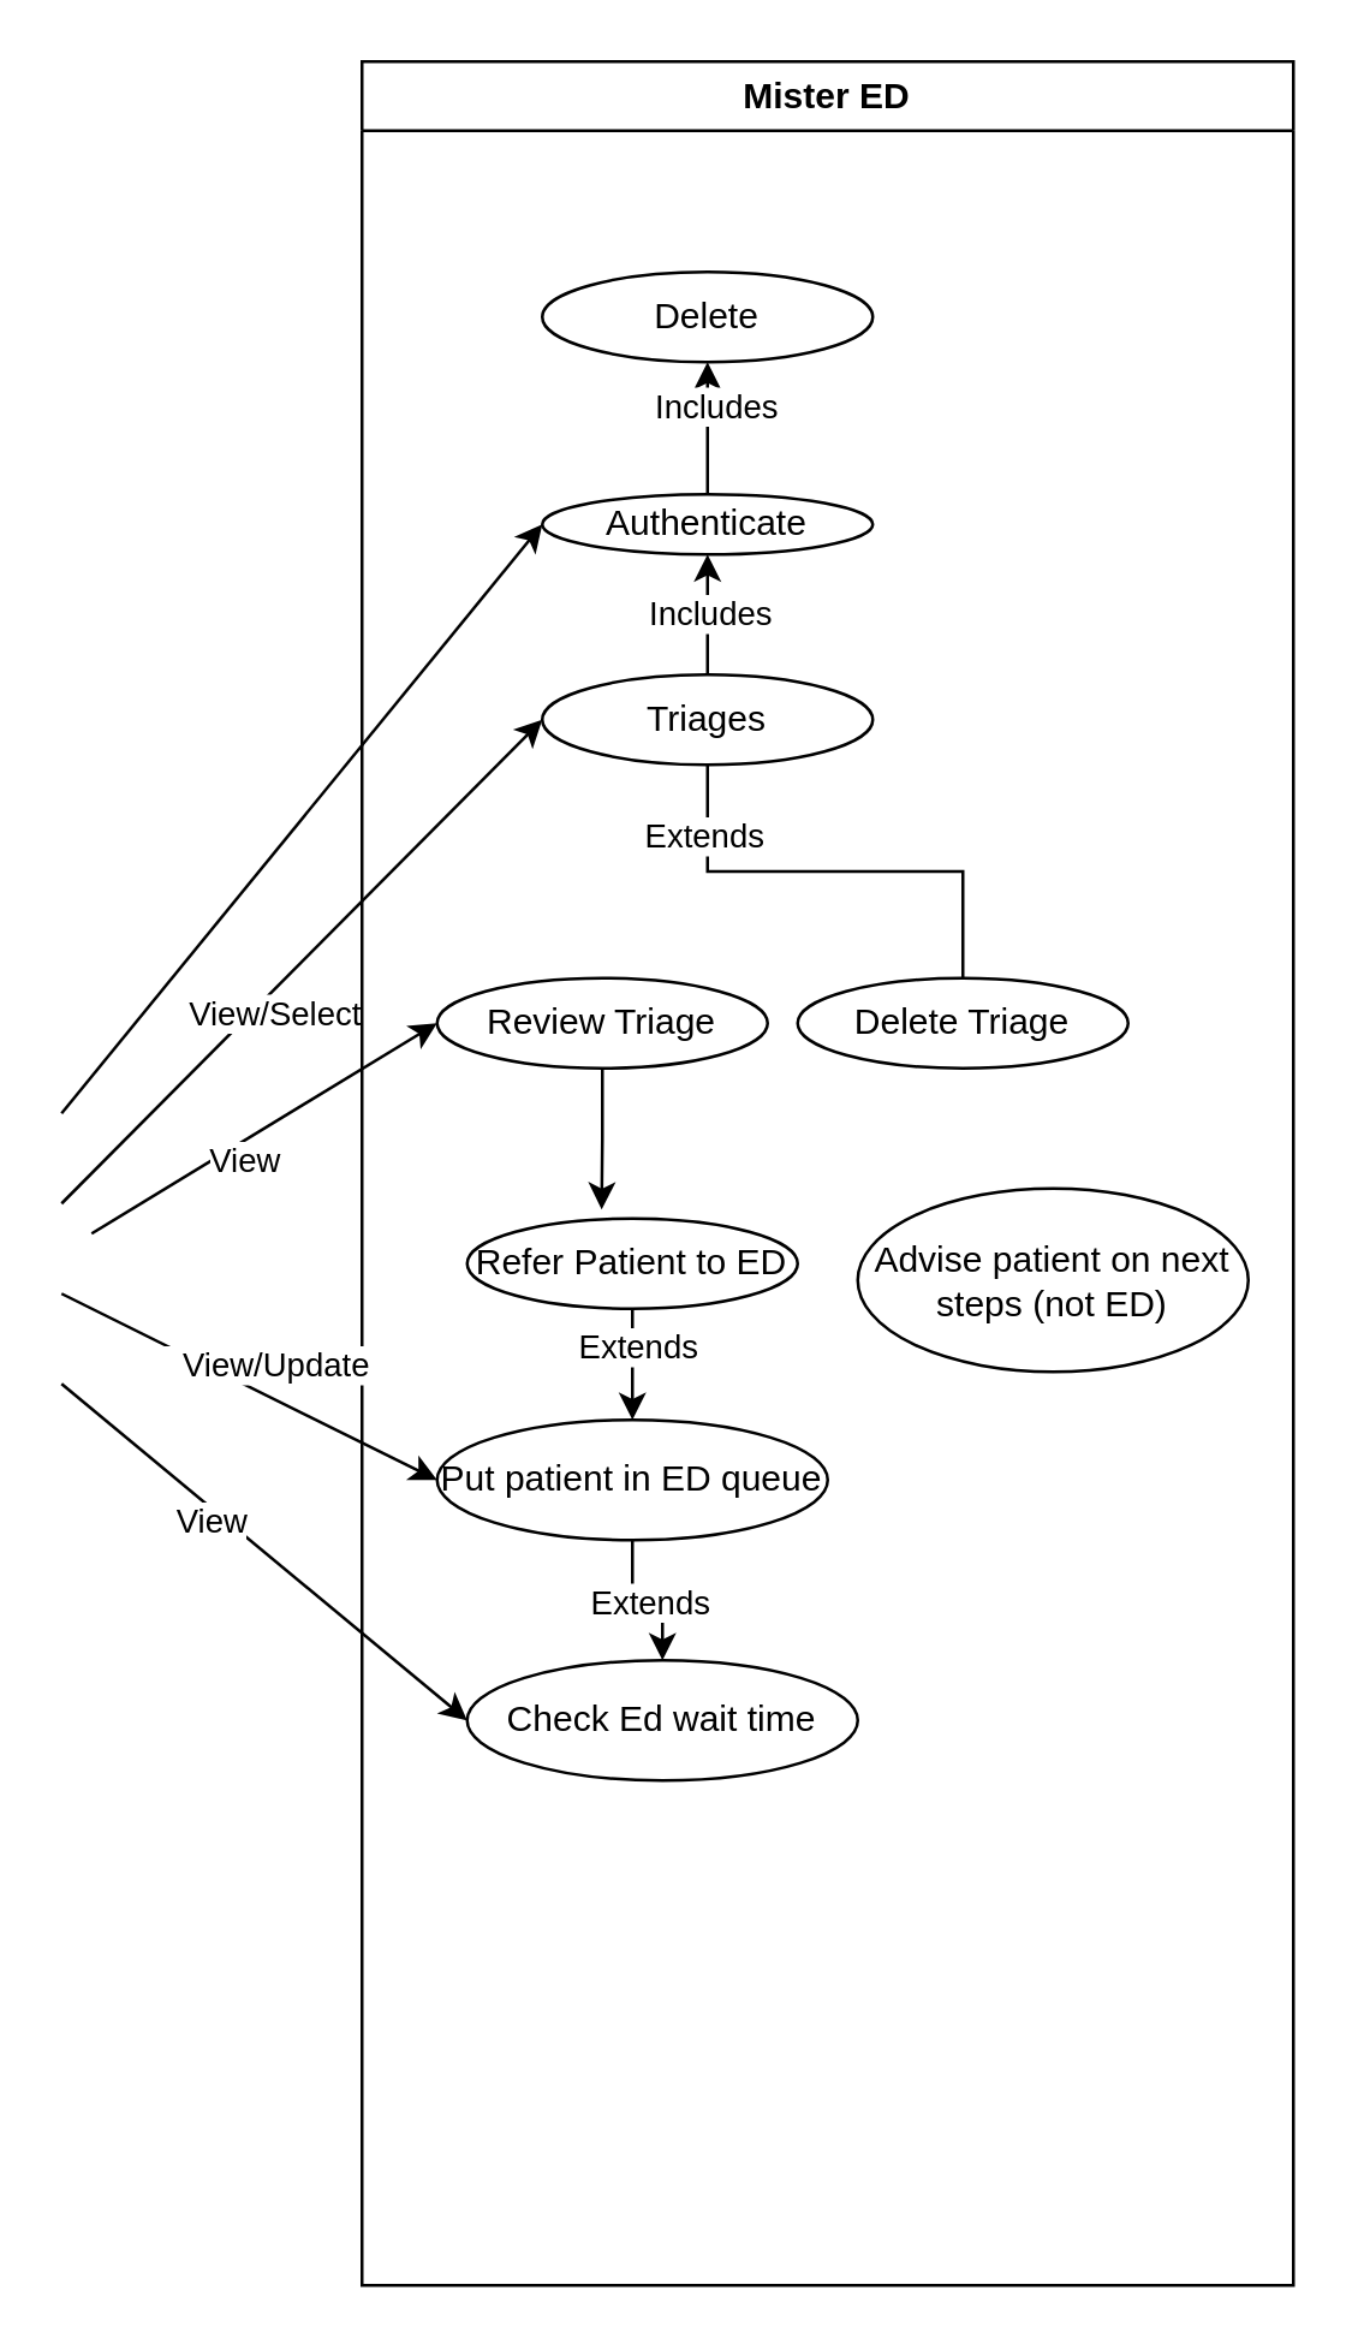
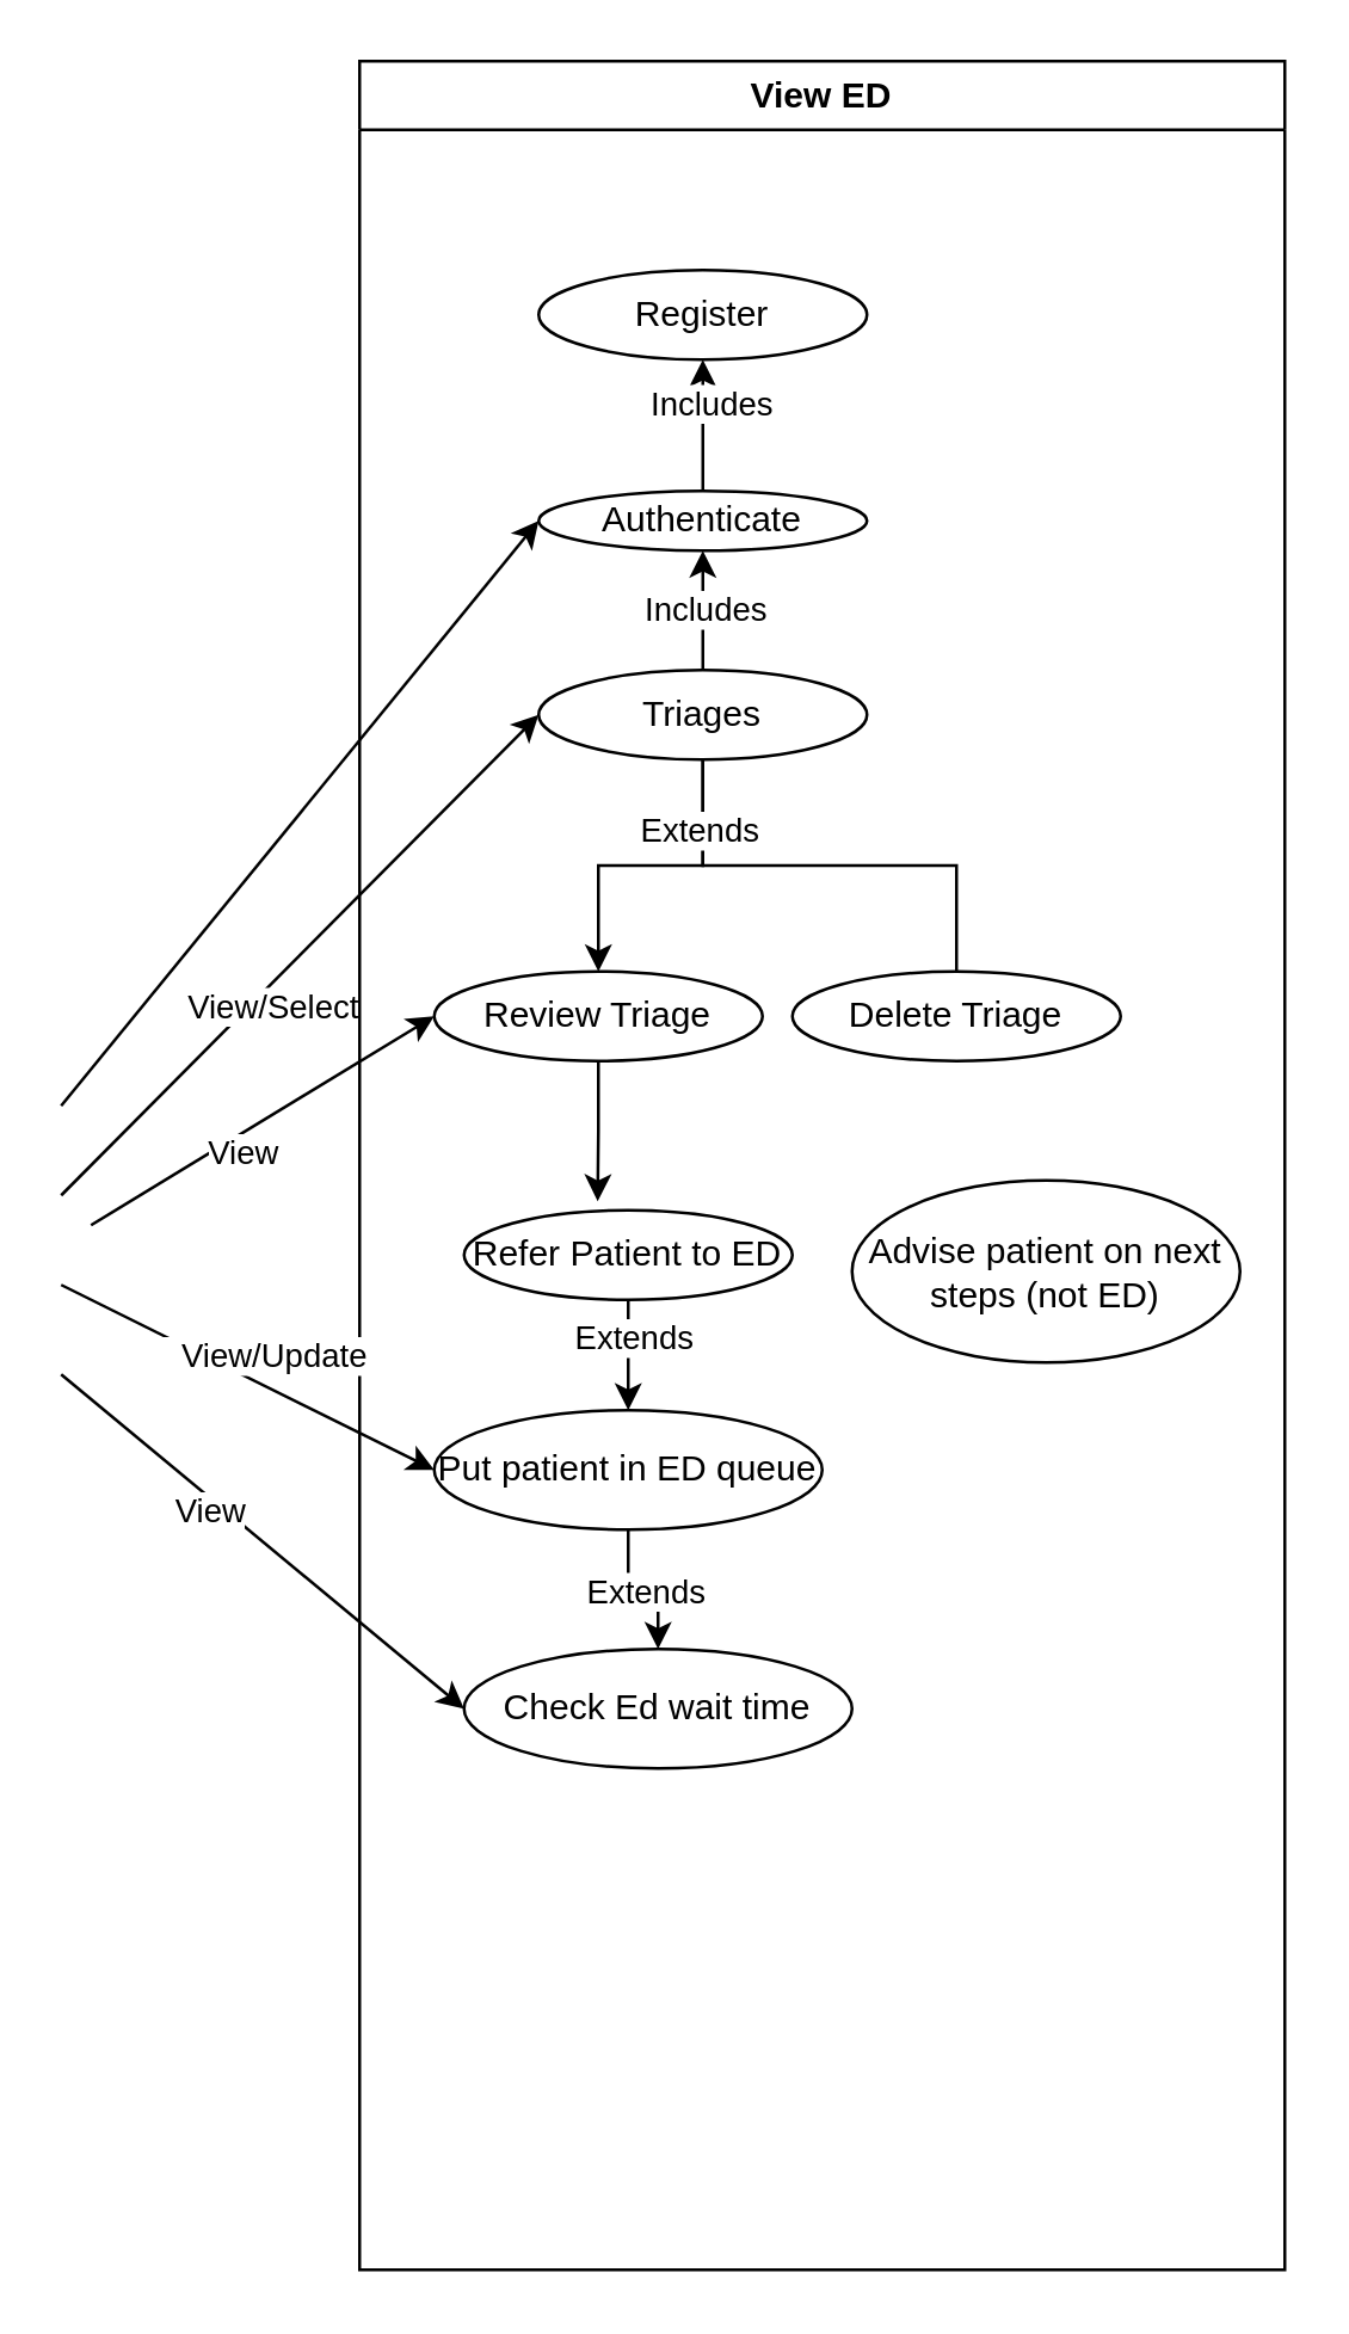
- <mxCell id="2" value="Mister ED" style="swimlane;whiteSpace=wrap;html=1;" vertex="1" parent="1"><mxGeometry x="120" y="20" width="310" height="740" as="geometry" /></mxCell>
+ <mxCell id="2" value="View ED" style="swimlane;whiteSpace=wrap;html=1;" vertex="1" parent="1"><mxGeometry x="120" y="20" width="310" height="740" as="geometry" /></mxCell>
- <mxCell id="19" value="Delete" style="ellipse;whiteSpace=wrap;html=1;" vertex="1" parent="2"><mxGeometry x="60" y="70" width="110" height="30" as="geometry" /></mxCell>
+ <mxCell id="19" value="Register" style="ellipse;whiteSpace=wrap;html=1;" vertex="1" parent="2"><mxGeometry x="60" y="70" width="110" height="30" as="geometry" /></mxCell>
+ <mxCell id="16" style="edgeStyle=orthogonalEdgeStyle;rounded=0;orthogonalLoop=1;jettySize=auto;html=1;exitX=0.5;exitY=1;exitDx=0;exitDy=0;" edge="1" parent="2" source="8" target="10"><mxGeometry relative="1" as="geometry"><mxPoint x="131" y="142" as="sourcePoint" /></mxGeometry></mxCell>
